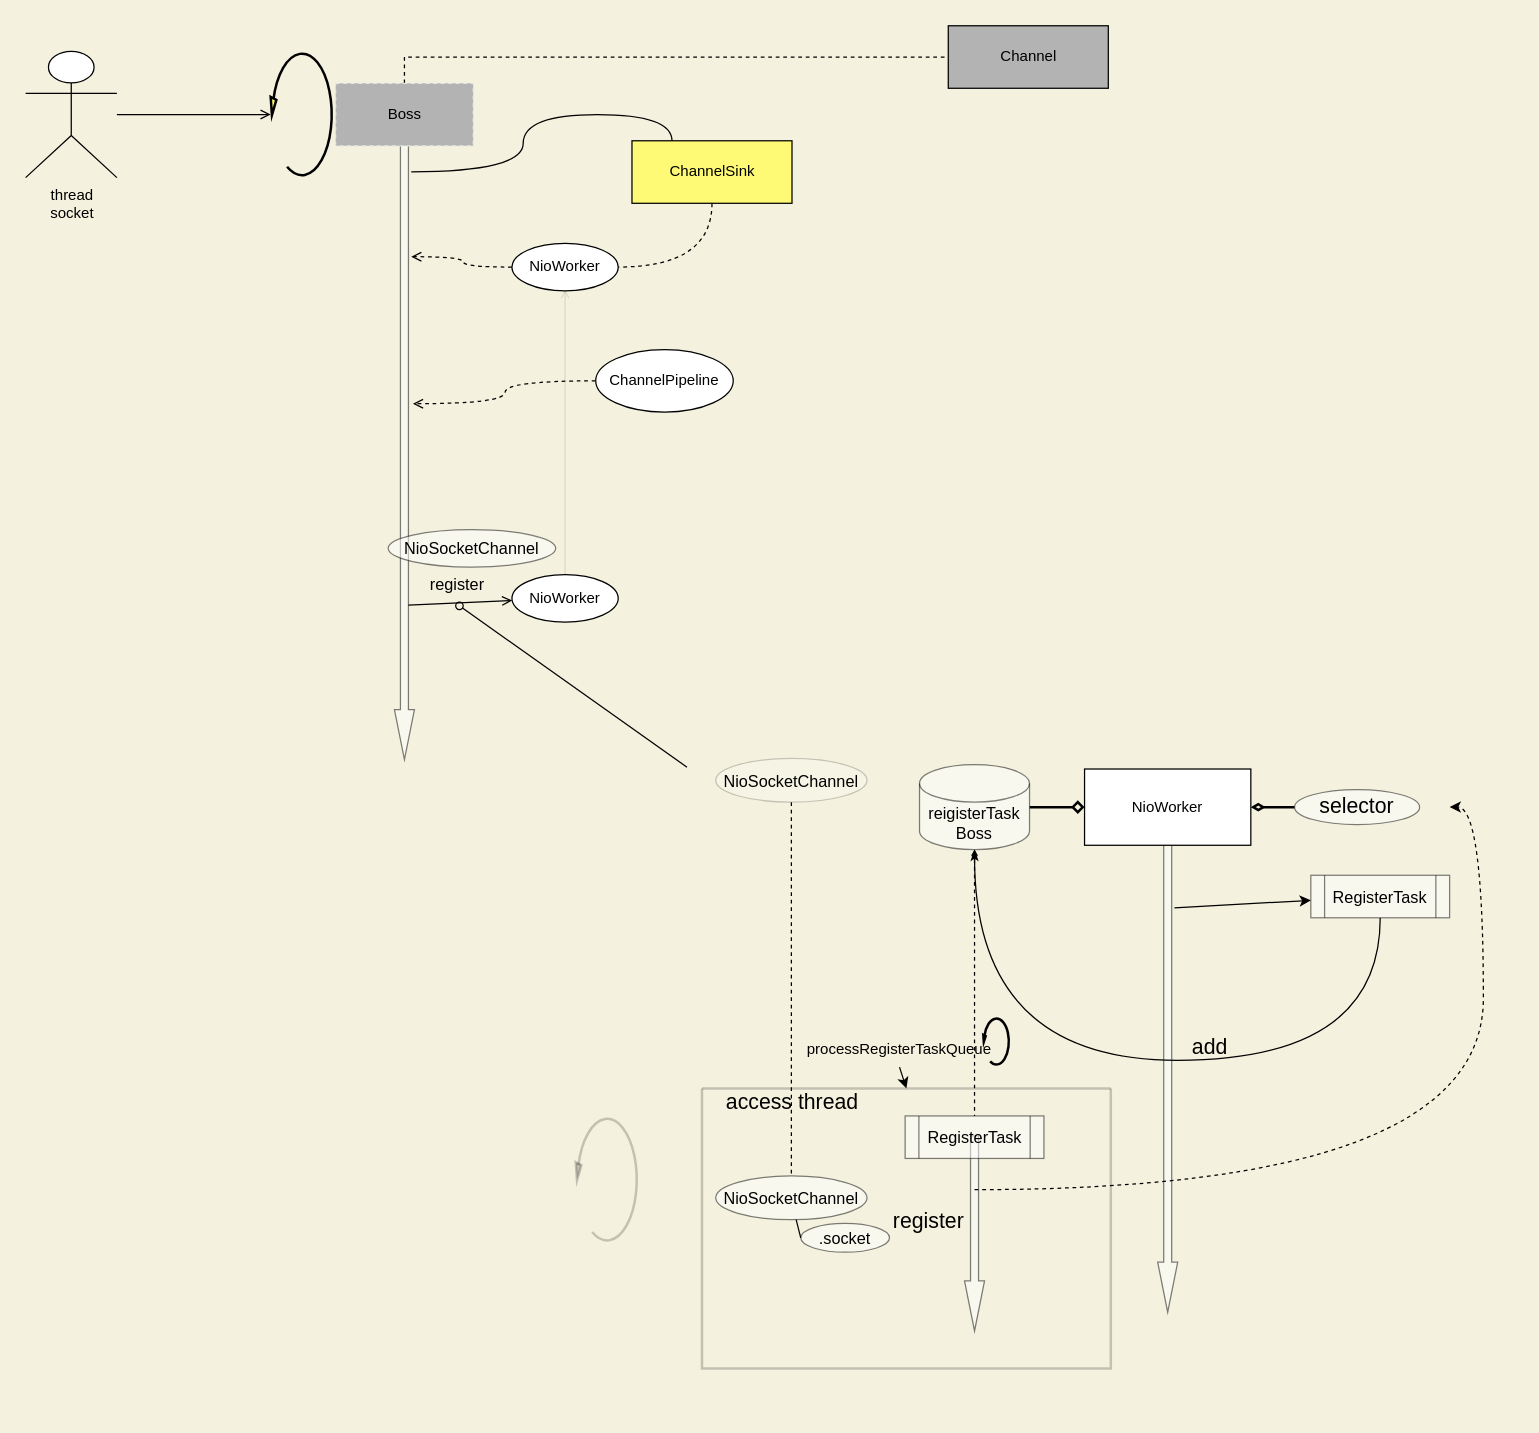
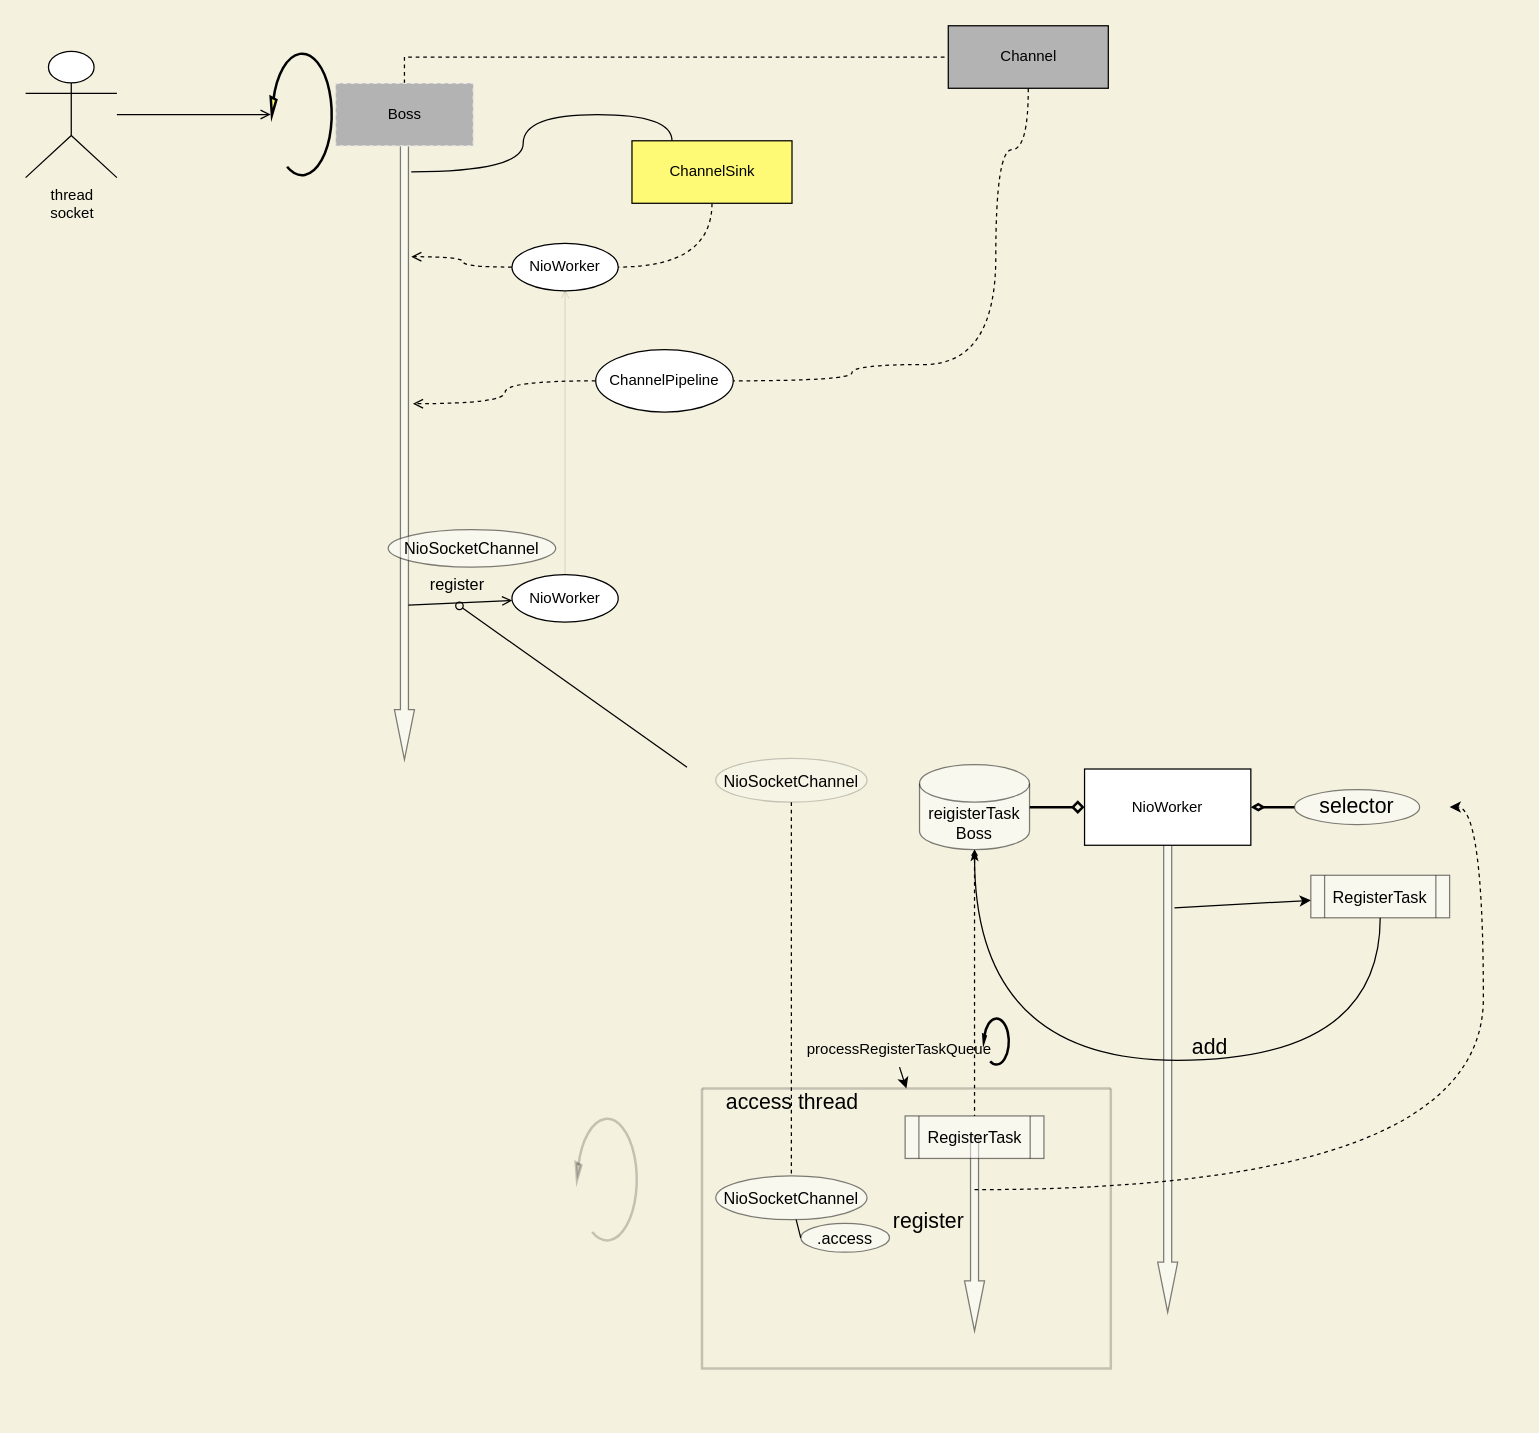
+ <mxCell id="17" value="" style="edgeStyle=orthogonalEdgeStyle;rounded=0;orthogonalLoop=1;jettySize=auto;html=1;entryX=1;entryY=0.5;entryDx=0;entryDy=0;startArrow=none;startFill=0;endArrow=none;endFill=0;curved=1;exitX=0.5;exitY=1;exitDx=0;exitDy=0;dashed=1;" edge="1" parent="1" source="15" target="16"><mxGeometry relative="1" as="geometry"><mxPoint x="822" y="70" as="sourcePoint" /><mxPoint x="330.728" y="325.768" as="targetPoint" /><Array as="points"><mxPoint x="822" y="119" /><mxPoint x="796" y="119" /><mxPoint x="796" y="291" /><mxPoint x="681" y="291" /></Array></mxGeometry></mxCell>
- <mxCell id="40" value=".socket" style="ellipse;whiteSpace=wrap;html=1;fontSize=13;strokeWidth=1;fillColor=#FFFFFF;opacity=50;" vertex="1" parent="23"><mxGeometry x="91" y="408" width="71" height="23" as="geometry" /></mxCell>
+ <mxCell id="40" value=".access" style="ellipse;whiteSpace=wrap;html=1;fontSize=13;strokeWidth=1;fillColor=#FFFFFF;opacity=50;" vertex="1" parent="23"><mxGeometry x="91" y="408" width="71" height="23" as="geometry" /></mxCell>
